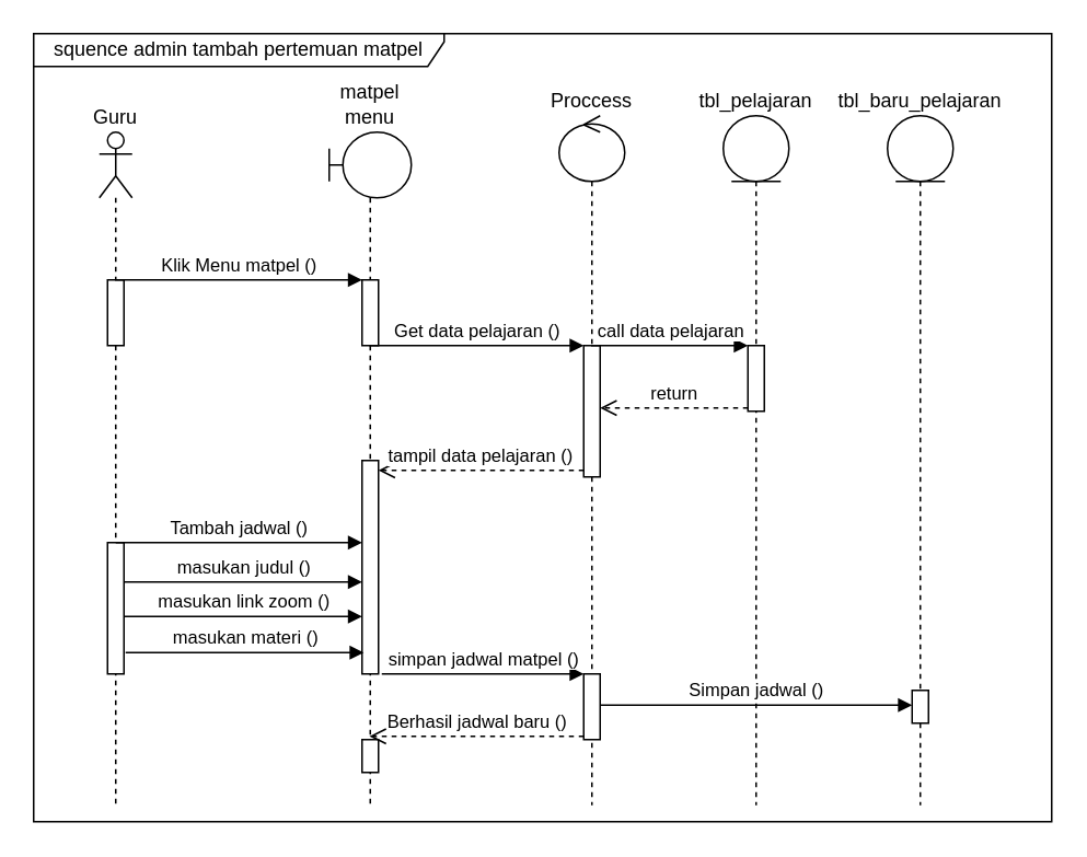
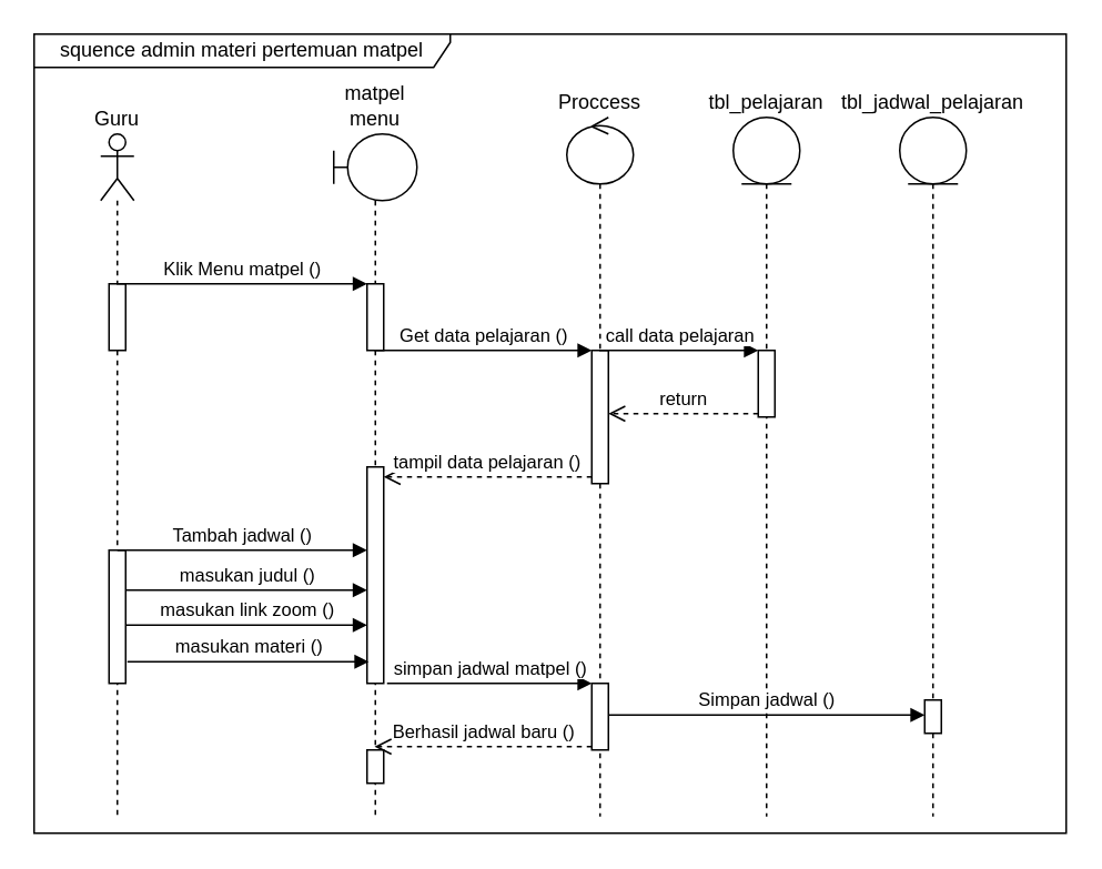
- <mxCell id="14" value="squence admin tambah pertemuan matpel" style="shape=umlFrame;whiteSpace=wrap;html=1;width=250;height=20;" parent="1" vertex="1"><mxGeometry x="20" y="20" width="620" height="480" as="geometry" /></mxCell>
+ <mxCell id="14" value="squence admin materi pertemuan matpel" style="shape=umlFrame;whiteSpace=wrap;html=1;width=250;height=20;" parent="1" vertex="1"><mxGeometry x="20" y="20" width="620" height="480" as="geometry" /></mxCell>
- <mxCell id="24" value="tbl_baru_pelajaran" style="shape=umlLifeline;participant=umlEntity;perimeter=lifelinePerimeter;whiteSpace=wrap;html=1;container=1;collapsible=0;recursiveResize=0;verticalAlign=bottom;spacingTop=36;outlineConnect=0;fontSize=12;labelPosition=center;verticalLabelPosition=top;align=center;" parent="1" vertex="1"><mxGeometry x="540" y="70" width="40" height="420" as="geometry" /></mxCell>
+ <mxCell id="24" value="tbl_jadwal_pelajaran" style="shape=umlLifeline;participant=umlEntity;perimeter=lifelinePerimeter;whiteSpace=wrap;html=1;container=1;collapsible=0;recursiveResize=0;verticalAlign=bottom;spacingTop=36;outlineConnect=0;fontSize=12;labelPosition=center;verticalLabelPosition=top;align=center;" parent="1" vertex="1"><mxGeometry x="540" y="70" width="40" height="420" as="geometry" /></mxCell>
